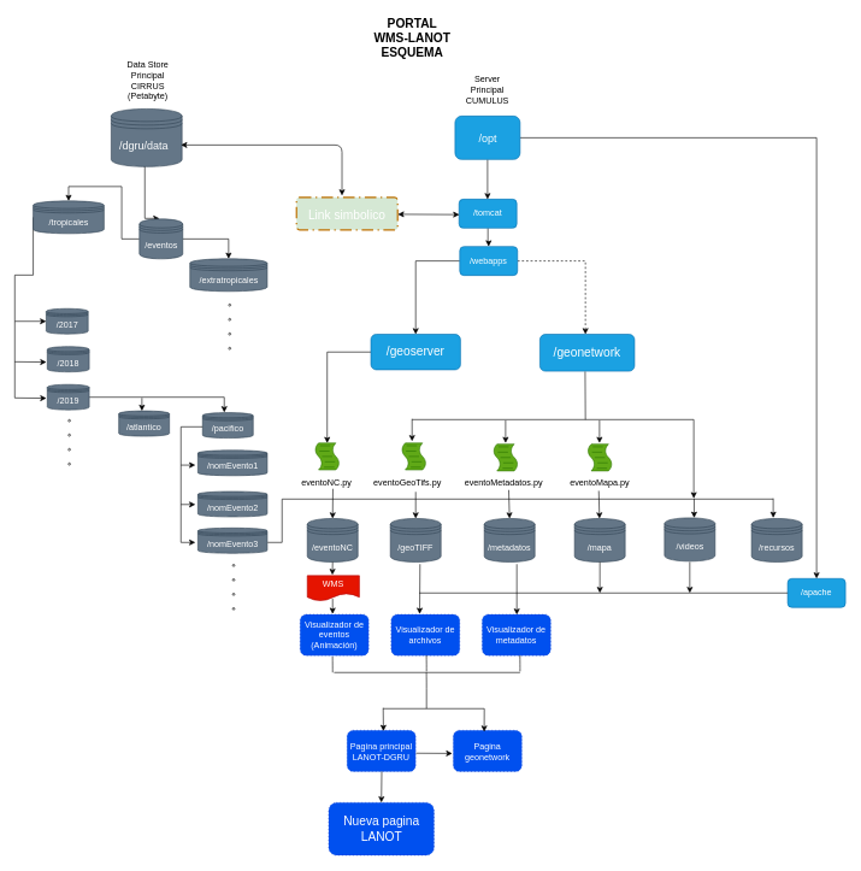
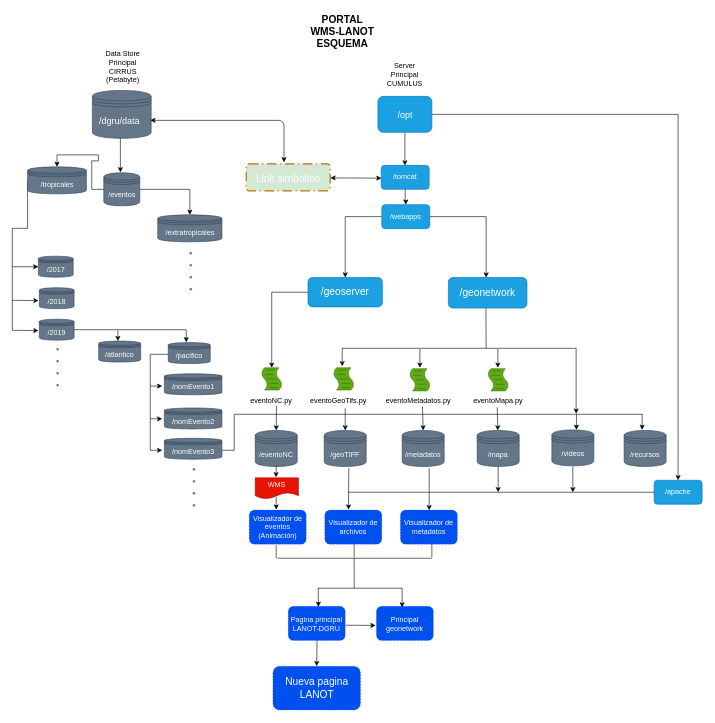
- <mxCell id="24" value="/eventos " style="shape=datastore;whiteSpace=wrap;html=1;fillColor=#647687;strokeColor=#314354;fontColor=#ffffff;" parent="1" vertex="1"><mxGeometry x="192.5" y="302.5" width="60" height="55" as="geometry" /></mxCell>
+ <mxCell id="24" value="/eventos " style="shape=datastore;whiteSpace=wrap;html=1;fillColor=#647687;strokeColor=#314354;fontColor=#ffffff;" parent="1" vertex="1"><mxGeometry x="172.5" y="287.5" width="60" height="55" as="geometry" /></mxCell>
- <mxCell id="80" style="edgeStyle=orthogonalEdgeStyle;rounded=0;orthogonalLoop=1;jettySize=auto;html=1;fontSize=17;dashed=1;" edge="1" parent="1" source="81" target="19"><mxGeometry relative="1" as="geometry"><Array as="points"><mxPoint x="810" y="361" /></Array></mxGeometry></mxCell>
+ <mxCell id="80" style="edgeStyle=orthogonalEdgeStyle;rounded=0;orthogonalLoop=1;jettySize=auto;html=1;fontSize=17;" edge="1" parent="1" source="81" target="19"><mxGeometry relative="1" as="geometry"><Array as="points"><mxPoint x="810" y="361" /></Array></mxGeometry></mxCell>
- <mxCell id="47" value="Pagina geonetwork" style="shape=ext;rounded=1;html=1;whiteSpace=wrap;dashed=1;dashPattern=1 4;fillColor=#0050ef;strokeColor=#001DBC;fontColor=#ffffff;" vertex="1" parent="1"><mxGeometry x="627" y="1010" width="95" height="57" as="geometry" /></mxCell>
+ <mxCell id="47" value="Principal geonetwork" style="shape=ext;rounded=1;html=1;whiteSpace=wrap;dashed=1;dashPattern=1 4;fillColor=#0050ef;strokeColor=#001DBC;fontColor=#ffffff;" vertex="1" parent="1"><mxGeometry x="627" y="1010" width="95" height="57" as="geometry" /></mxCell>
